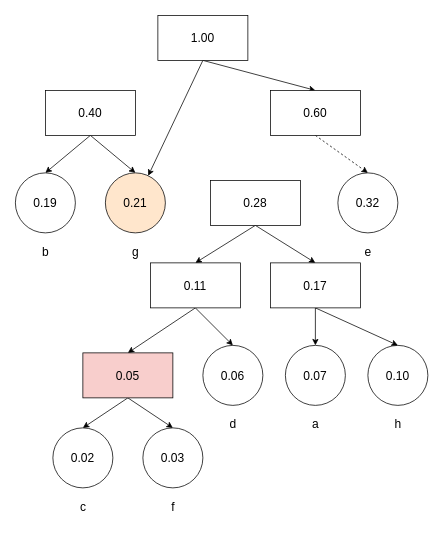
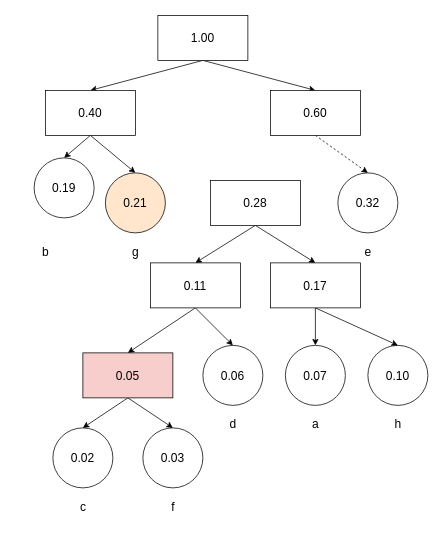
- <mxCell id="3" style="edgeStyle=none;html=1;exitX=0.5;exitY=1;exitDx=0;exitDy=0;fontSize=16;" edge="1" parent="1" source="5" target="6"><mxGeometry relative="1" as="geometry" /></mxCell>
+ <mxCell id="3" style="edgeStyle=none;html=1;exitX=0.5;exitY=1;exitDx=0;exitDy=0;entryX=0.5;entryY=0;entryDx=0;entryDy=0;fontSize=16;" edge="1" parent="1" source="5" target="17"><mxGeometry relative="1" as="geometry" /></mxCell>
- <mxCell id="11" value="0.19" style="ellipse;whiteSpace=wrap;html=1;aspect=fixed;fontSize=16;" vertex="1" parent="1"><mxGeometry x="20" y="230" width="80" height="80" as="geometry" /></mxCell>
+ <mxCell id="11" value="0.19" style="ellipse;whiteSpace=wrap;html=1;aspect=fixed;fontSize=16;" vertex="1" parent="1"><mxGeometry x="45" y="210" width="80" height="80" as="geometry" /></mxCell>
